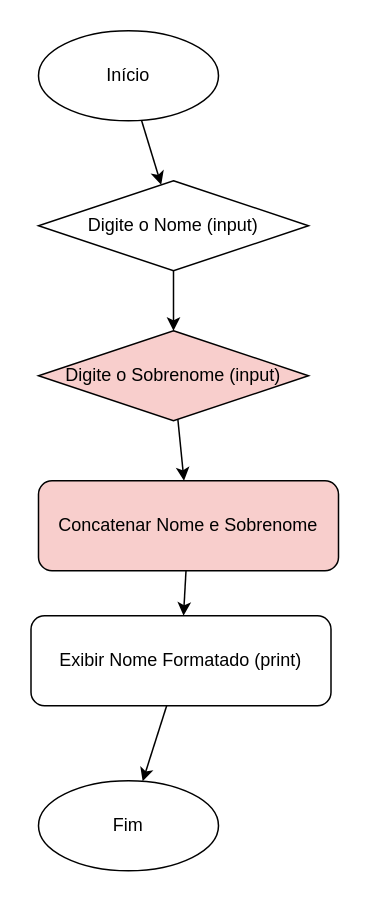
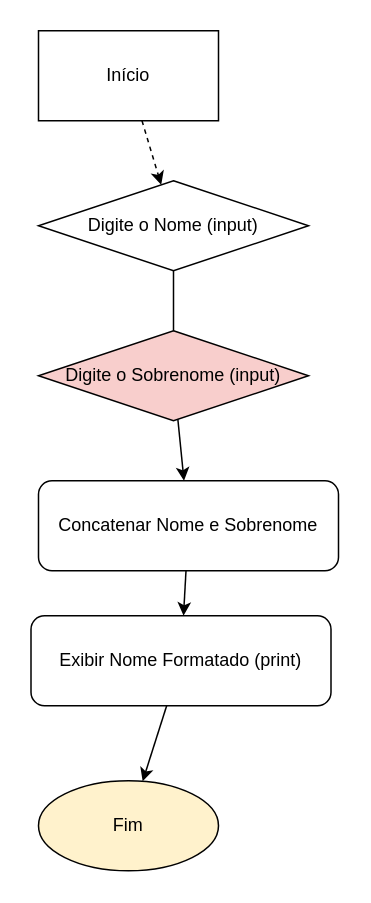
- <mxCell id="2" value="Início" style="ellipse;whiteSpace=wrap;html=1;" vertex="1" parent="1"><mxGeometry x="25" y="20" width="120" height="60" as="geometry" /></mxCell>
+ <mxCell id="2" value="Início" style="whiteSpace=wrap;html=1;rounded=0;" vertex="1" parent="1"><mxGeometry x="25" y="20" width="120" height="60" as="geometry" /></mxCell>
- <mxCell id="8" edge="1" parent="1" source="2" target="3"><mxGeometry relative="1" as="geometry" /></mxCell>
+ <mxCell id="8" edge="1" parent="1" source="2" target="3" style="dashed=1;"><mxGeometry relative="1" as="geometry" /></mxCell>
- <mxCell id="9" edge="1" parent="1" source="3" target="4"><mxGeometry relative="1" as="geometry" /></mxCell>
+ <mxCell id="9" edge="1" parent="1" source="3" target="4" style="endArrow=none;"><mxGeometry relative="1" as="geometry" /></mxCell>
- <mxCell id="5" value="Concatenar Nome e Sobrenome" style="rounded=1;whiteSpace=wrap;html=1;fillColor=#f8cecc;" vertex="1" parent="1"><mxGeometry x="25" y="320" width="200" height="60" as="geometry" /></mxCell>
+ <mxCell id="5" value="Concatenar Nome e Sobrenome" style="rounded=1;whiteSpace=wrap;html=1;" vertex="1" parent="1"><mxGeometry x="25" y="320" width="200" height="60" as="geometry" /></mxCell>
- <mxCell id="7" value="Fim" style="ellipse;whiteSpace=wrap;html=1;" vertex="1" parent="1"><mxGeometry x="25" y="520" width="120" height="60" as="geometry" /></mxCell>
+ <mxCell id="7" value="Fim" style="ellipse;whiteSpace=wrap;html=1;fillColor=#fff2cc;" vertex="1" parent="1"><mxGeometry x="25" y="520" width="120" height="60" as="geometry" /></mxCell>
